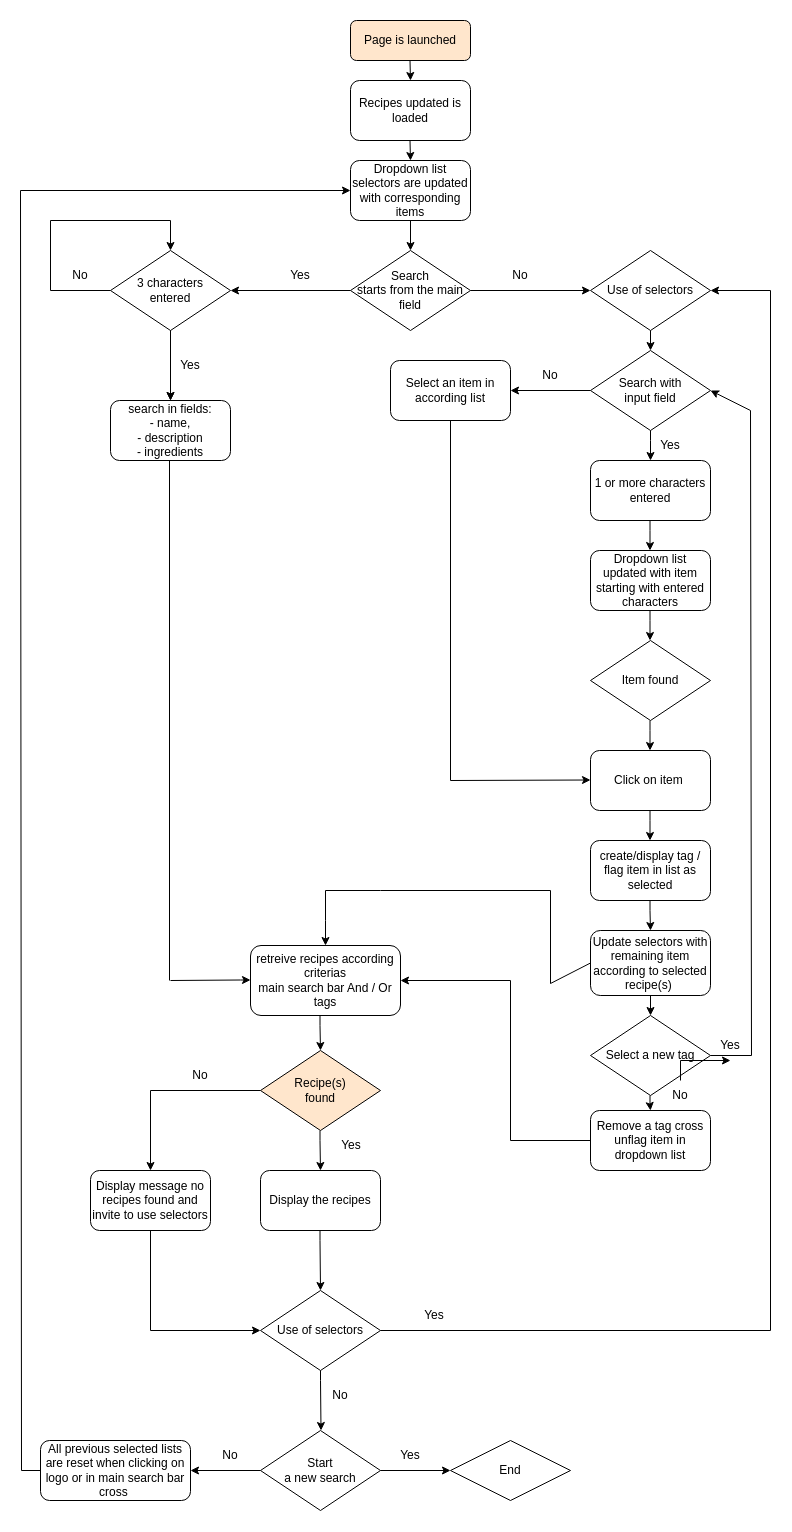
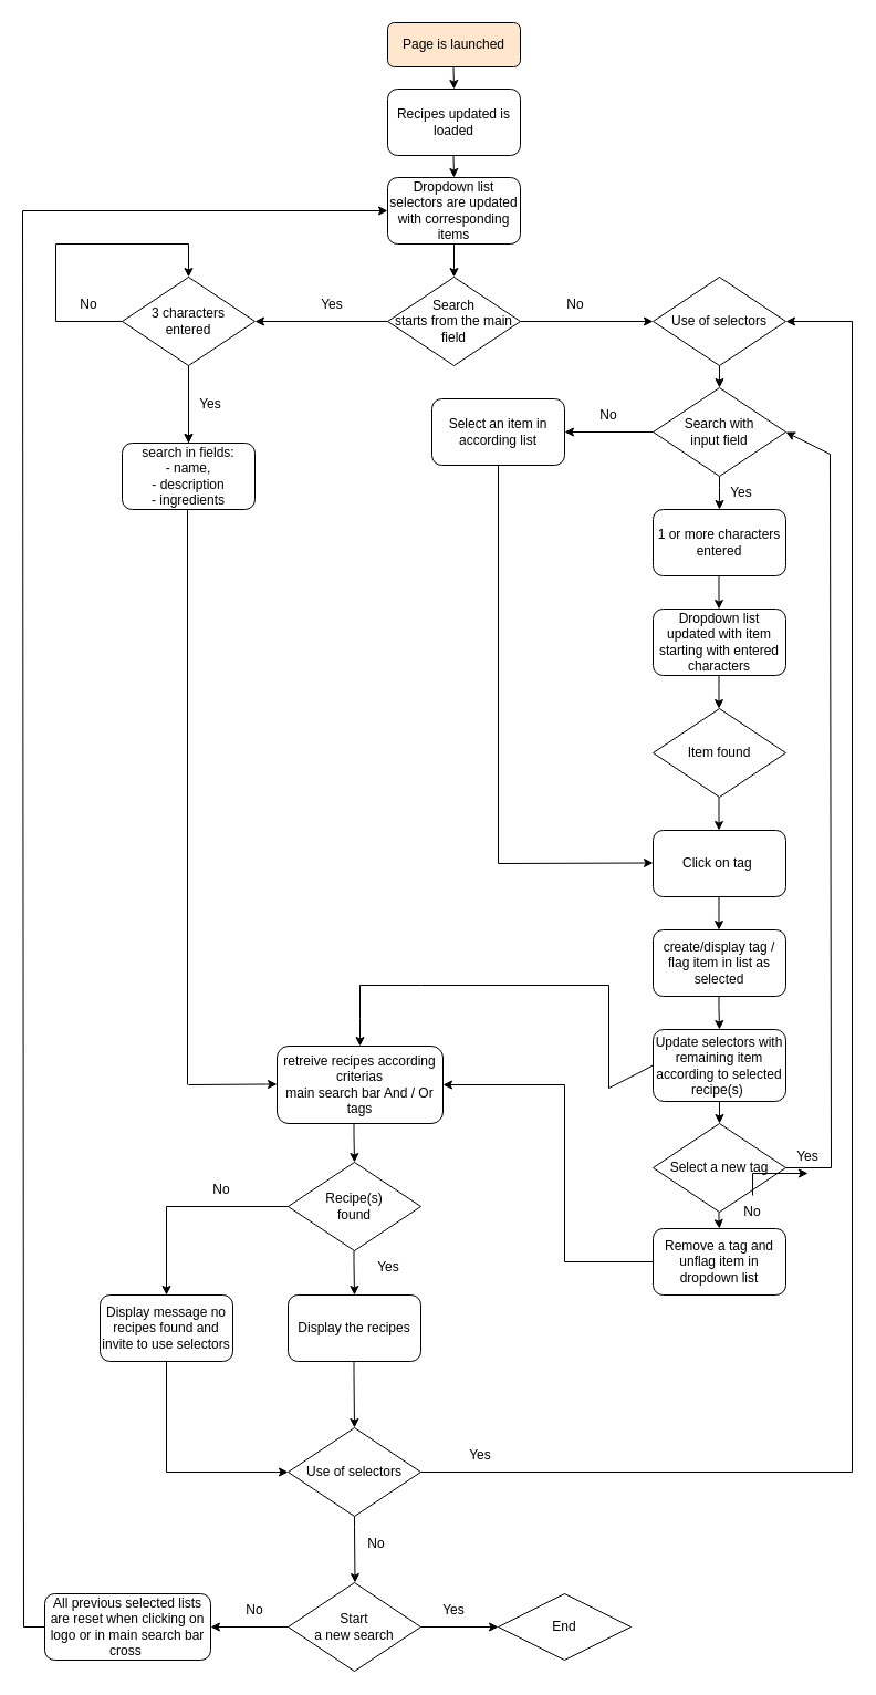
- <mxCell id="29" value="Click on item&amp;nbsp;" style="rounded=1;whiteSpace=wrap;html=1;" parent="1" vertex="1"><mxGeometry x="590" y="750" width="120" height="60" as="geometry" /></mxCell>
+ <mxCell id="29" value="Click on tag&amp;nbsp;" style="rounded=1;whiteSpace=wrap;html=1;" parent="1" vertex="1"><mxGeometry x="590" y="750" width="120" height="60" as="geometry" /></mxCell>
- <mxCell id="9" value="Recipe(s)&lt;br&gt;found" style="rhombus;whiteSpace=wrap;html=1;fillColor=#ffe6cc;" parent="1" vertex="1"><mxGeometry x="260" y="1050" width="120" height="80" as="geometry" /></mxCell>
+ <mxCell id="9" value="Recipe(s)&lt;br&gt;found" style="rhombus;whiteSpace=wrap;html=1;" parent="1" vertex="1"><mxGeometry x="260" y="1050" width="120" height="80" as="geometry" /></mxCell>
- <mxCell id="55" value="Remove a tag cross unflag item in dropdown list" style="rounded=1;whiteSpace=wrap;html=1;" parent="1" vertex="1"><mxGeometry x="590" y="1110" width="120" height="60" as="geometry" /></mxCell>
+ <mxCell id="55" value="Remove a tag and unflag item in dropdown list" style="rounded=1;whiteSpace=wrap;html=1;" parent="1" vertex="1"><mxGeometry x="590" y="1110" width="120" height="60" as="geometry" /></mxCell>
